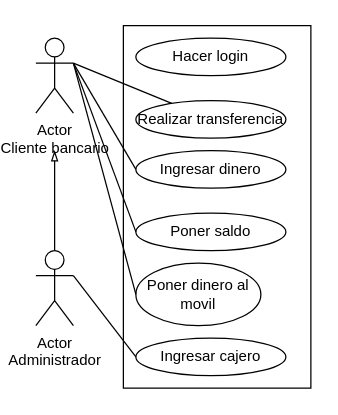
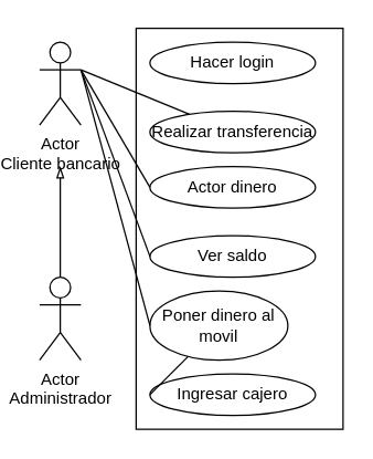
- <mxCell id="10" value="Ingresar dinero" style="ellipse;whiteSpace=wrap;html=1;strokeColor=#000000;fontColor=#000000;fillColor=none;" parent="1" vertex="1"><mxGeometry x="100" y="120" width="120" height="30" as="geometry" /></mxCell>
+ <mxCell id="10" value="Actor dinero" style="ellipse;whiteSpace=wrap;html=1;strokeColor=#000000;fontColor=#000000;fillColor=none;" parent="1" vertex="1"><mxGeometry x="100" y="120" width="120" height="30" as="geometry" /></mxCell>
- <mxCell id="12" value="Poner saldo" style="ellipse;whiteSpace=wrap;html=1;strokeColor=#000000;fontColor=#000000;fillColor=none;" parent="1" vertex="1"><mxGeometry x="100" y="170" width="120" height="30" as="geometry" /></mxCell>
+ <mxCell id="12" value="Ver saldo" style="ellipse;whiteSpace=wrap;html=1;strokeColor=#000000;fontColor=#000000;fillColor=none;" parent="1" vertex="1"><mxGeometry x="100" y="170" width="120" height="30" as="geometry" /></mxCell>
- <mxCell id="15" style="edgeStyle=none;html=1;entryX=1;entryY=0.333;entryDx=0;entryDy=0;entryPerimeter=0;strokeColor=#000000;endArrow=none;endFill=0;exitX=0;exitY=0.5;exitDx=0;exitDy=0;" edge="1" parent="1" source="16" target="4"><mxGeometry relative="1" as="geometry" /></mxCell>
+ <mxCell id="15" style="edgeStyle=none;html=1;strokeColor=#000000;endArrow=none;endFill=0;exitX=0;exitY=0.5;exitDx=0;exitDy=0;" edge="1" parent="1" source="16" target="14"><mxGeometry relative="1" as="geometry" /></mxCell>
